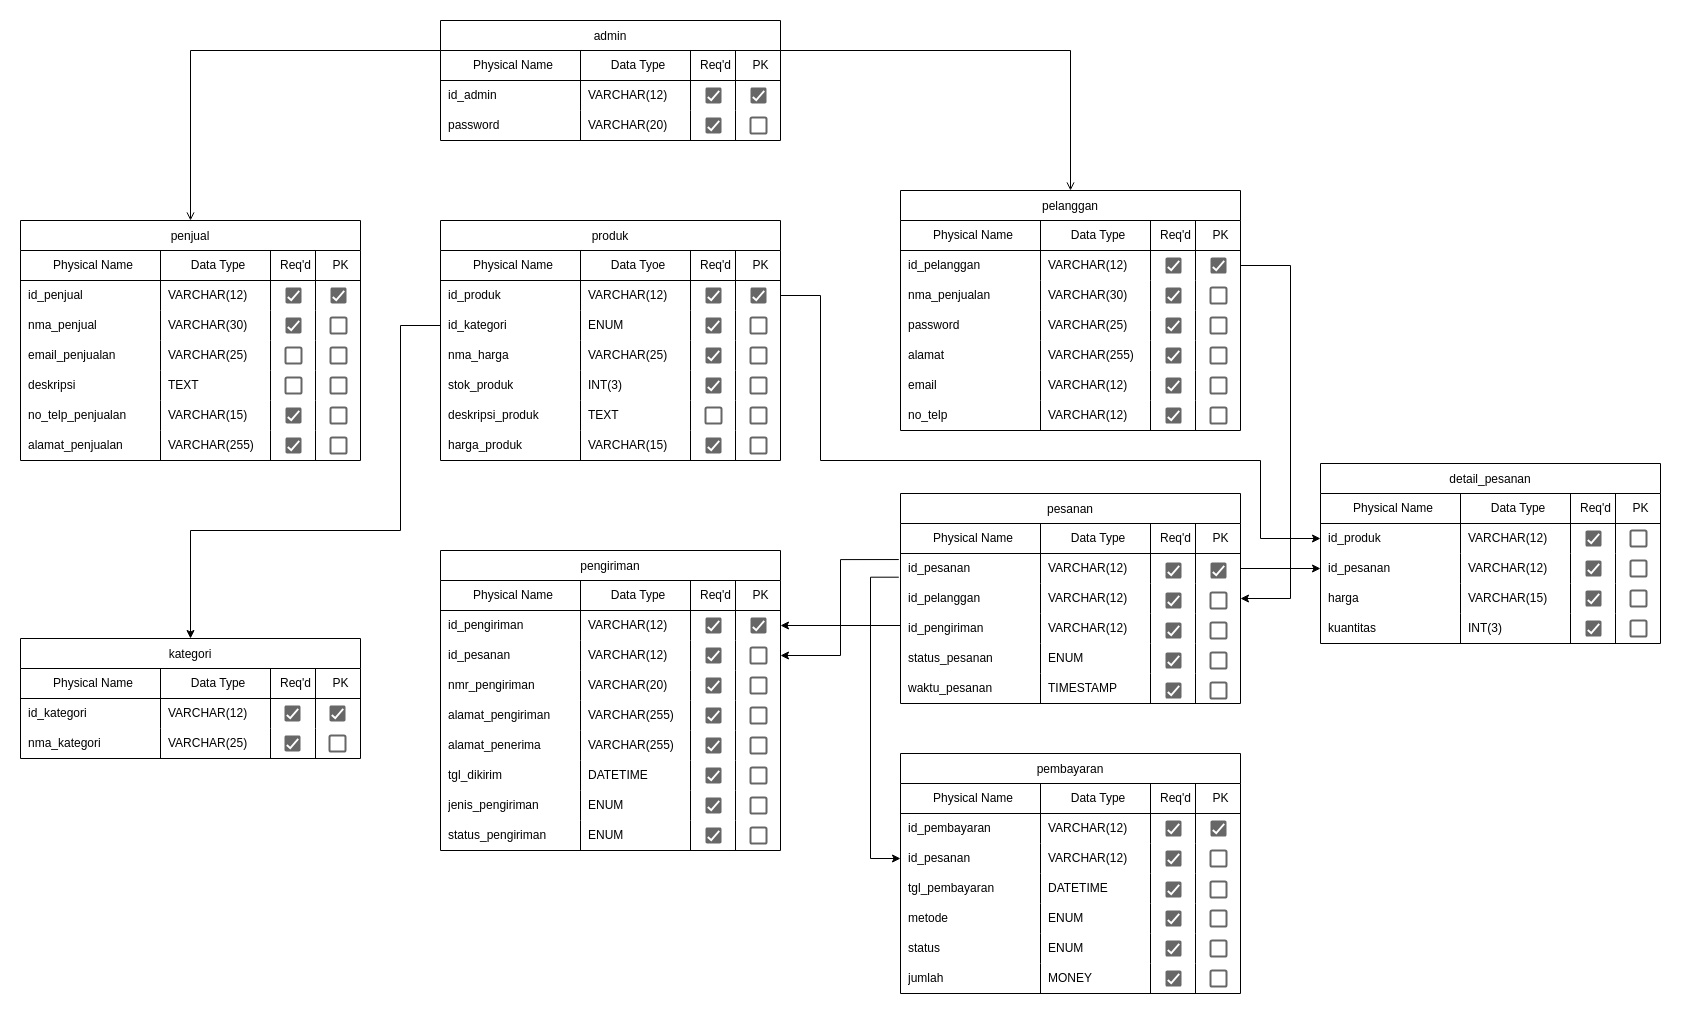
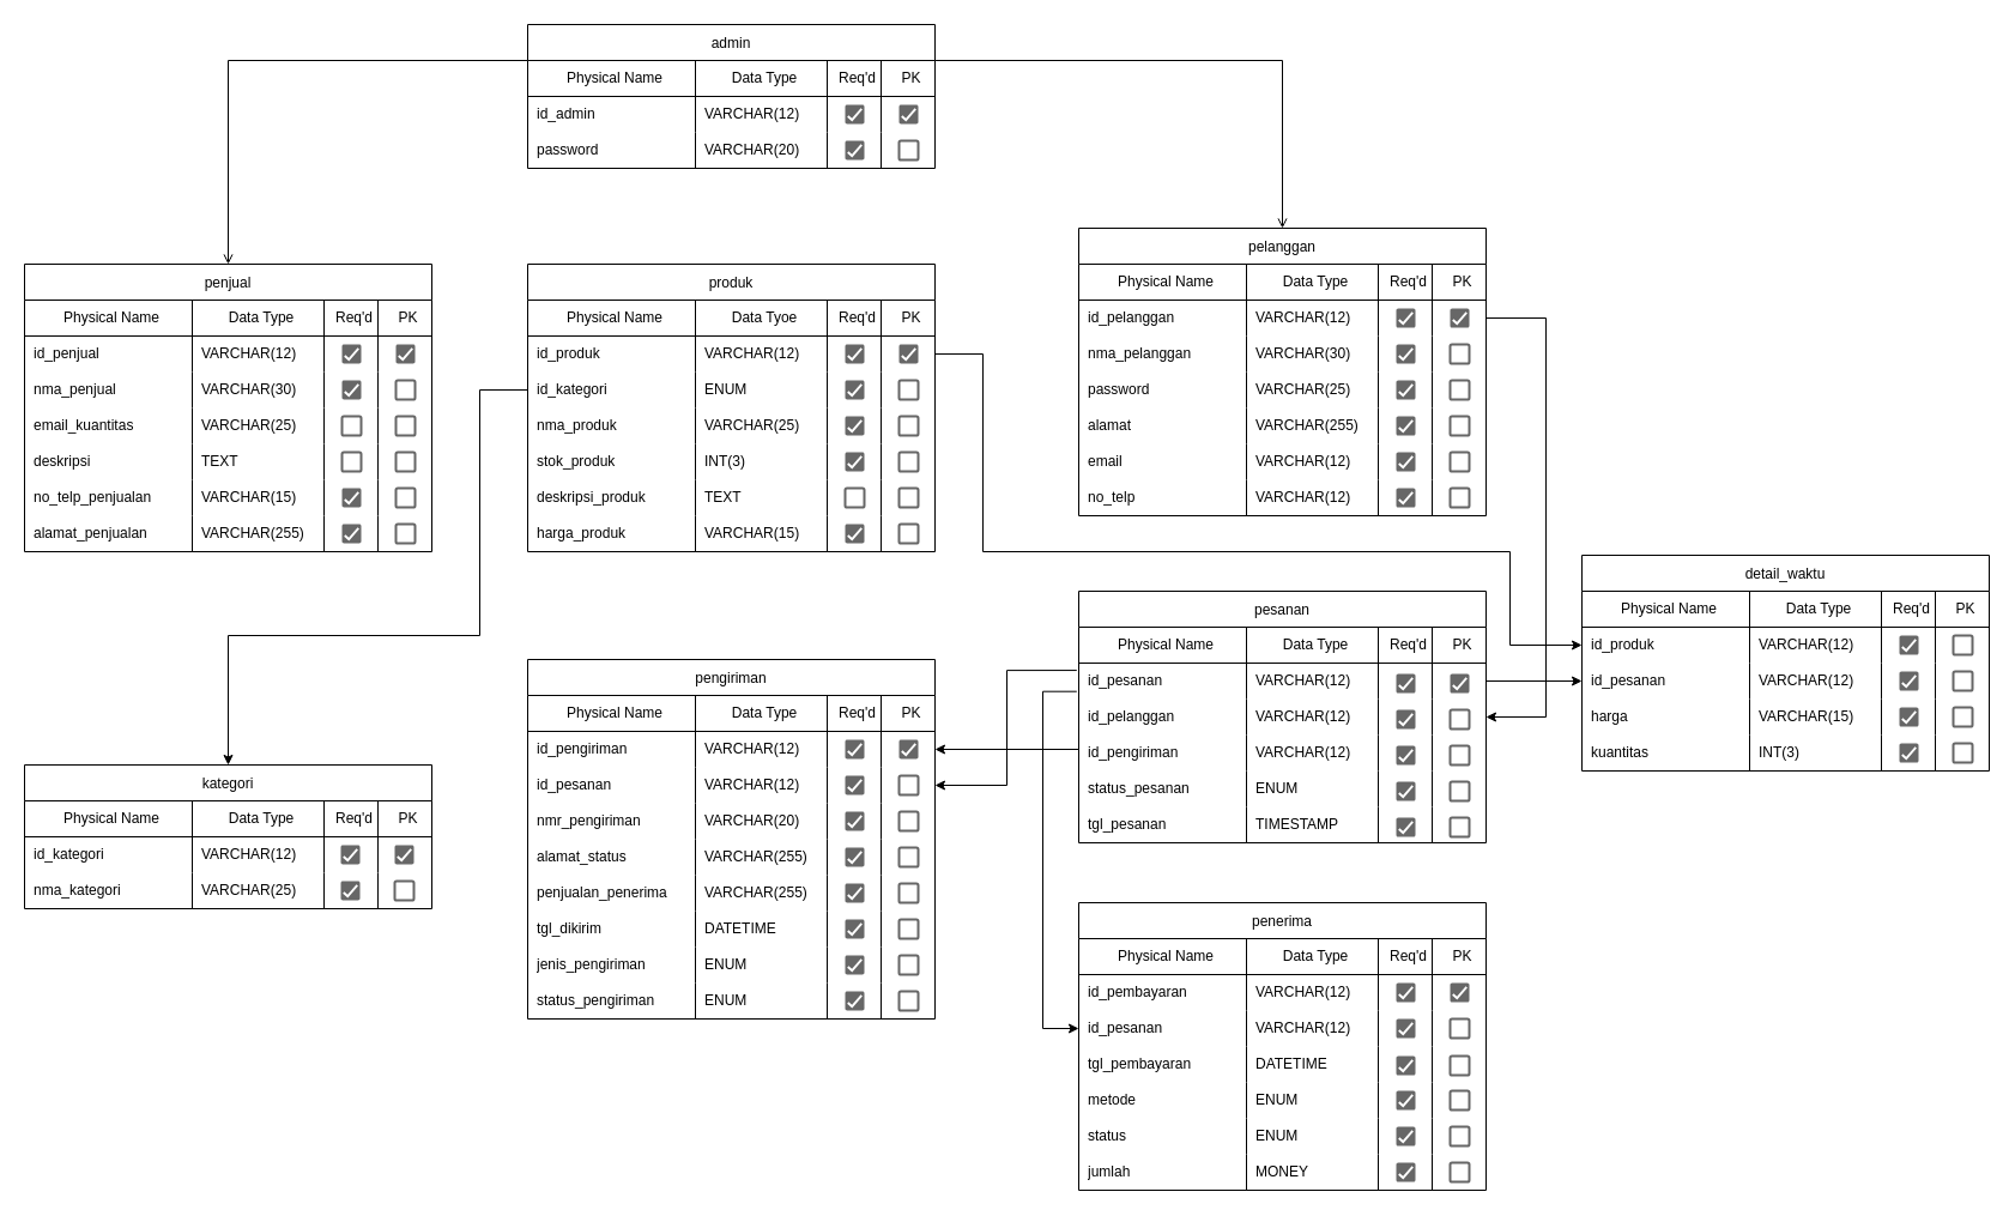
- <mxCell id="143" value="nma_penjualan" style="shape=partialRectangle;html=1;whiteSpace=wrap;connectable=0;fillColor=none;top=0;left=0;bottom=0;right=0;align=left;spacingLeft=6;overflow=hidden;strokeColor=inherit;fontSize=12;" parent="142" vertex="1"><mxGeometry width="140" height="30" as="geometry"><mxRectangle width="140" height="30" as="alternateBounds" /></mxGeometry></mxCell>
+ <mxCell id="143" value="nma_pelanggan" style="shape=partialRectangle;html=1;whiteSpace=wrap;connectable=0;fillColor=none;top=0;left=0;bottom=0;right=0;align=left;spacingLeft=6;overflow=hidden;strokeColor=inherit;fontSize=12;" parent="142" vertex="1"><mxGeometry width="140" height="30" as="geometry"><mxRectangle width="140" height="30" as="alternateBounds" /></mxGeometry></mxCell>
- <mxCell id="19" value="email_penjualan" style="shape=partialRectangle;html=1;whiteSpace=wrap;connectable=0;fillColor=none;top=0;left=0;bottom=0;right=0;align=left;spacingLeft=6;overflow=hidden;strokeColor=inherit;fontSize=12;" parent="18" vertex="1"><mxGeometry width="140" height="30" as="geometry"><mxRectangle width="140" height="30" as="alternateBounds" /></mxGeometry></mxCell>
+ <mxCell id="19" value="email_kuantitas" style="shape=partialRectangle;html=1;whiteSpace=wrap;connectable=0;fillColor=none;top=0;left=0;bottom=0;right=0;align=left;spacingLeft=6;overflow=hidden;strokeColor=inherit;fontSize=12;" parent="18" vertex="1"><mxGeometry width="140" height="30" as="geometry"><mxRectangle width="140" height="30" as="alternateBounds" /></mxGeometry></mxCell>
- <mxCell id="55" value="nma_harga" style="shape=partialRectangle;html=1;whiteSpace=wrap;connectable=0;fillColor=none;top=0;left=0;bottom=0;right=0;align=left;spacingLeft=6;overflow=hidden;strokeColor=inherit;fontSize=12;" parent="54" vertex="1"><mxGeometry width="140" height="30" as="geometry"><mxRectangle width="140" height="30" as="alternateBounds" /></mxGeometry></mxCell>
+ <mxCell id="55" value="nma_produk" style="shape=partialRectangle;html=1;whiteSpace=wrap;connectable=0;fillColor=none;top=0;left=0;bottom=0;right=0;align=left;spacingLeft=6;overflow=hidden;strokeColor=inherit;fontSize=12;" parent="54" vertex="1"><mxGeometry width="140" height="30" as="geometry"><mxRectangle width="140" height="30" as="alternateBounds" /></mxGeometry></mxCell>
- <mxCell id="105" value="detail_pesanan" style="shape=table;startSize=30;container=1;collapsible=0;childLayout=tableLayout;fixedRows=1;rowLines=0;fontStyle=0;strokeColor=default;fontSize=12;" parent="1" vertex="1"><mxGeometry x="1320" y="463" width="340" height="180" as="geometry" /></mxCell>
+ <mxCell id="105" value="detail_waktu" style="shape=table;startSize=30;container=1;collapsible=0;childLayout=tableLayout;fixedRows=1;rowLines=0;fontStyle=0;strokeColor=default;fontSize=12;" parent="1" vertex="1"><mxGeometry x="1320" y="463" width="340" height="180" as="geometry" /></mxCell>
- <mxCell id="101" value="waktu_pesanan" style="shape=partialRectangle;html=1;whiteSpace=wrap;connectable=0;fillColor=none;top=0;left=0;bottom=0;right=0;align=left;spacingLeft=6;overflow=hidden;strokeColor=inherit;fontSize=12;" parent="100" vertex="1"><mxGeometry width="140" height="30" as="geometry"><mxRectangle width="140" height="30" as="alternateBounds" /></mxGeometry></mxCell>
+ <mxCell id="101" value="tgl_pesanan" style="shape=partialRectangle;html=1;whiteSpace=wrap;connectable=0;fillColor=none;top=0;left=0;bottom=0;right=0;align=left;spacingLeft=6;overflow=hidden;strokeColor=inherit;fontSize=12;" parent="100" vertex="1"><mxGeometry width="140" height="30" as="geometry"><mxRectangle width="140" height="30" as="alternateBounds" /></mxGeometry></mxCell>
- <mxCell id="222" value="alamat_pengiriman" style="shape=partialRectangle;html=1;whiteSpace=wrap;connectable=0;fillColor=none;top=0;left=0;bottom=0;right=0;align=left;spacingLeft=6;overflow=hidden;strokeColor=inherit;fontSize=12;" parent="221" vertex="1"><mxGeometry width="140" height="30" as="geometry"><mxRectangle width="140" height="30" as="alternateBounds" /></mxGeometry></mxCell>
+ <mxCell id="222" value="alamat_status" style="shape=partialRectangle;html=1;whiteSpace=wrap;connectable=0;fillColor=none;top=0;left=0;bottom=0;right=0;align=left;spacingLeft=6;overflow=hidden;strokeColor=inherit;fontSize=12;" parent="221" vertex="1"><mxGeometry width="140" height="30" as="geometry"><mxRectangle width="140" height="30" as="alternateBounds" /></mxGeometry></mxCell>
- <mxCell id="227" value="alamat_penerima" style="shape=partialRectangle;html=1;whiteSpace=wrap;connectable=0;fillColor=none;top=0;left=0;bottom=0;right=0;align=left;spacingLeft=6;overflow=hidden;strokeColor=inherit;fontSize=12;" parent="226" vertex="1"><mxGeometry width="140" height="30" as="geometry"><mxRectangle width="140" height="30" as="alternateBounds" /></mxGeometry></mxCell>
+ <mxCell id="227" value="penjualan_penerima" style="shape=partialRectangle;html=1;whiteSpace=wrap;connectable=0;fillColor=none;top=0;left=0;bottom=0;right=0;align=left;spacingLeft=6;overflow=hidden;strokeColor=inherit;fontSize=12;" parent="226" vertex="1"><mxGeometry width="140" height="30" as="geometry"><mxRectangle width="140" height="30" as="alternateBounds" /></mxGeometry></mxCell>
- <mxCell id="247" value="pembayaran" style="shape=table;startSize=30;container=1;collapsible=0;childLayout=tableLayout;fixedRows=1;rowLines=0;fontStyle=0;strokeColor=default;fontSize=12;" parent="1" vertex="1"><mxGeometry x="900" y="753" width="340" height="240" as="geometry" /></mxCell>
+ <mxCell id="247" value="penerima" style="shape=table;startSize=30;container=1;collapsible=0;childLayout=tableLayout;fixedRows=1;rowLines=0;fontStyle=0;strokeColor=default;fontSize=12;" parent="1" vertex="1"><mxGeometry x="900" y="753" width="340" height="240" as="geometry" /></mxCell>
